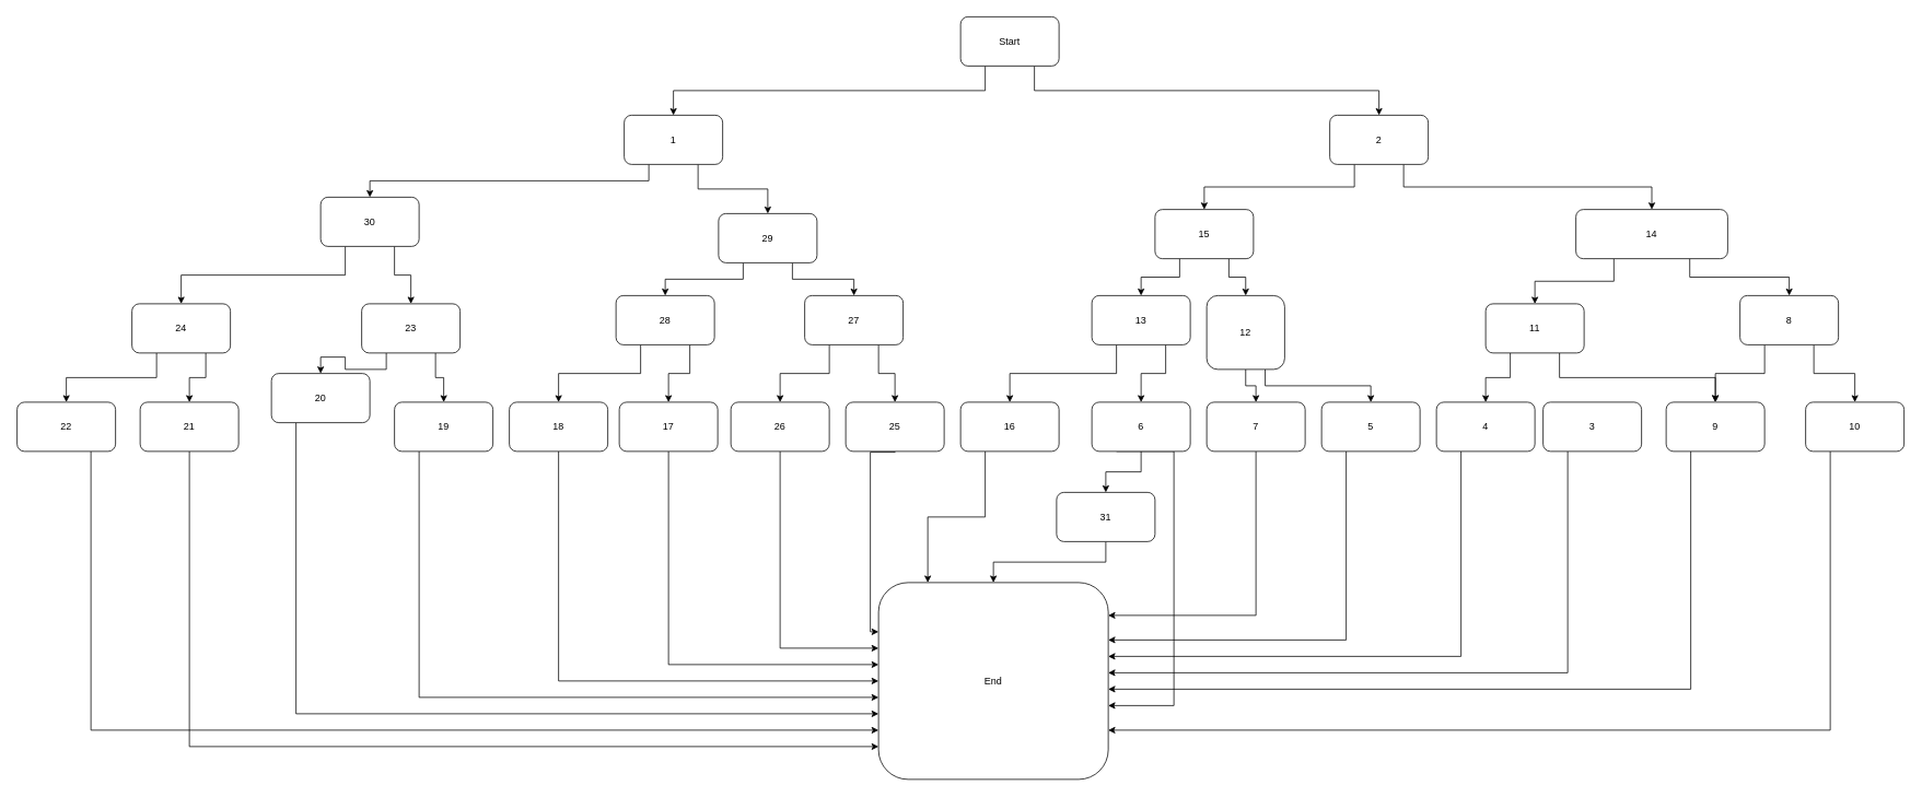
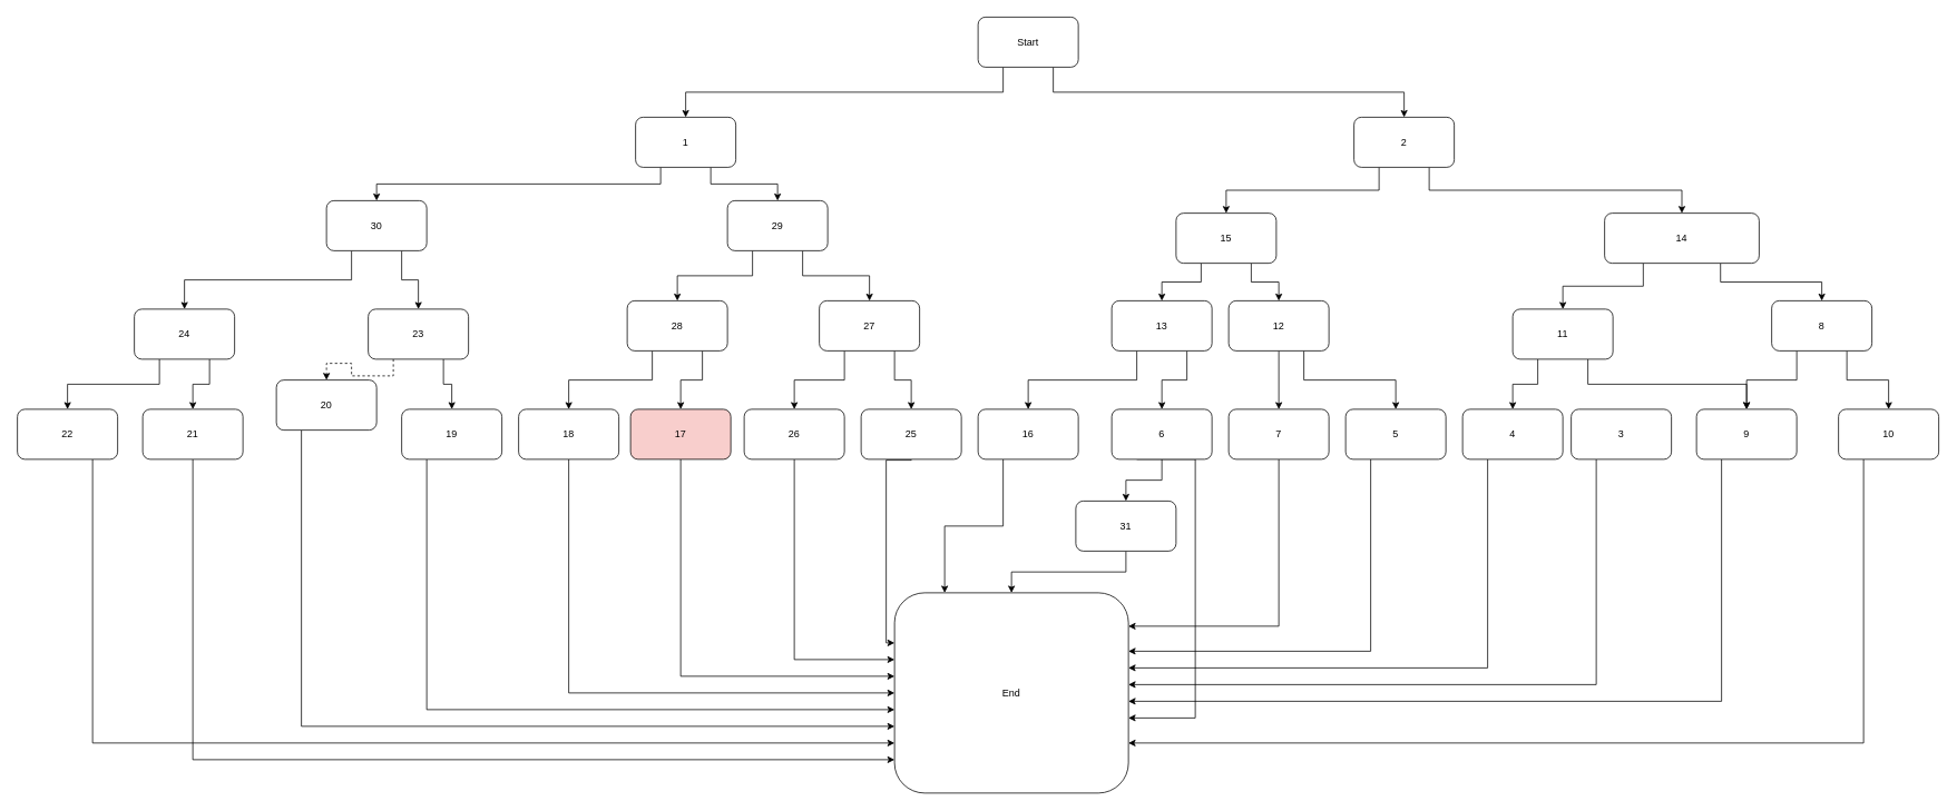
- <mxCell id="69" value="29" style="rounded=1;whiteSpace=wrap;html=1;" parent="1" vertex="1"><mxGeometry x="875" y="260" width="120" height="60" as="geometry" /></mxCell>
+ <mxCell id="69" value="29" style="rounded=1;whiteSpace=wrap;html=1;" parent="1" vertex="1"><mxGeometry x="870" y="240" width="120" height="60" as="geometry" /></mxCell>
- <mxCell id="45" value="12" style="rounded=1;whiteSpace=wrap;html=1;" parent="1" vertex="1"><mxGeometry x="1470" y="360" width="95" height="90" as="geometry" /></mxCell>
+ <mxCell id="45" value="12" style="rounded=1;whiteSpace=wrap;html=1;" parent="1" vertex="1"><mxGeometry x="1470" y="360" width="120" height="60" as="geometry" /></mxCell>
- <mxCell id="55" style="edgeStyle=orthogonalEdgeStyle;rounded=0;orthogonalLoop=1;jettySize=auto;html=1;exitX=0.25;exitY=1;exitDx=0;exitDy=0;" parent="1" source="57" target="26" edge="1"><mxGeometry relative="1" as="geometry" /></mxCell>
+ <mxCell id="55" style="edgeStyle=orthogonalEdgeStyle;rounded=0;orthogonalLoop=1;jettySize=auto;html=1;exitX=0.25;exitY=1;exitDx=0;exitDy=0;dashed=1;" parent="1" source="57" target="26" edge="1"><mxGeometry relative="1" as="geometry" /></mxCell>
- <mxCell id="30" value="17" style="rounded=1;whiteSpace=wrap;html=1;" parent="1" vertex="1"><mxGeometry x="754" y="490" width="120" height="60" as="geometry" /></mxCell>
+ <mxCell id="30" value="17" style="rounded=1;whiteSpace=wrap;html=1;fillColor=#f8cecc;" parent="1" vertex="1"><mxGeometry x="754" y="490" width="120" height="60" as="geometry" /></mxCell>
